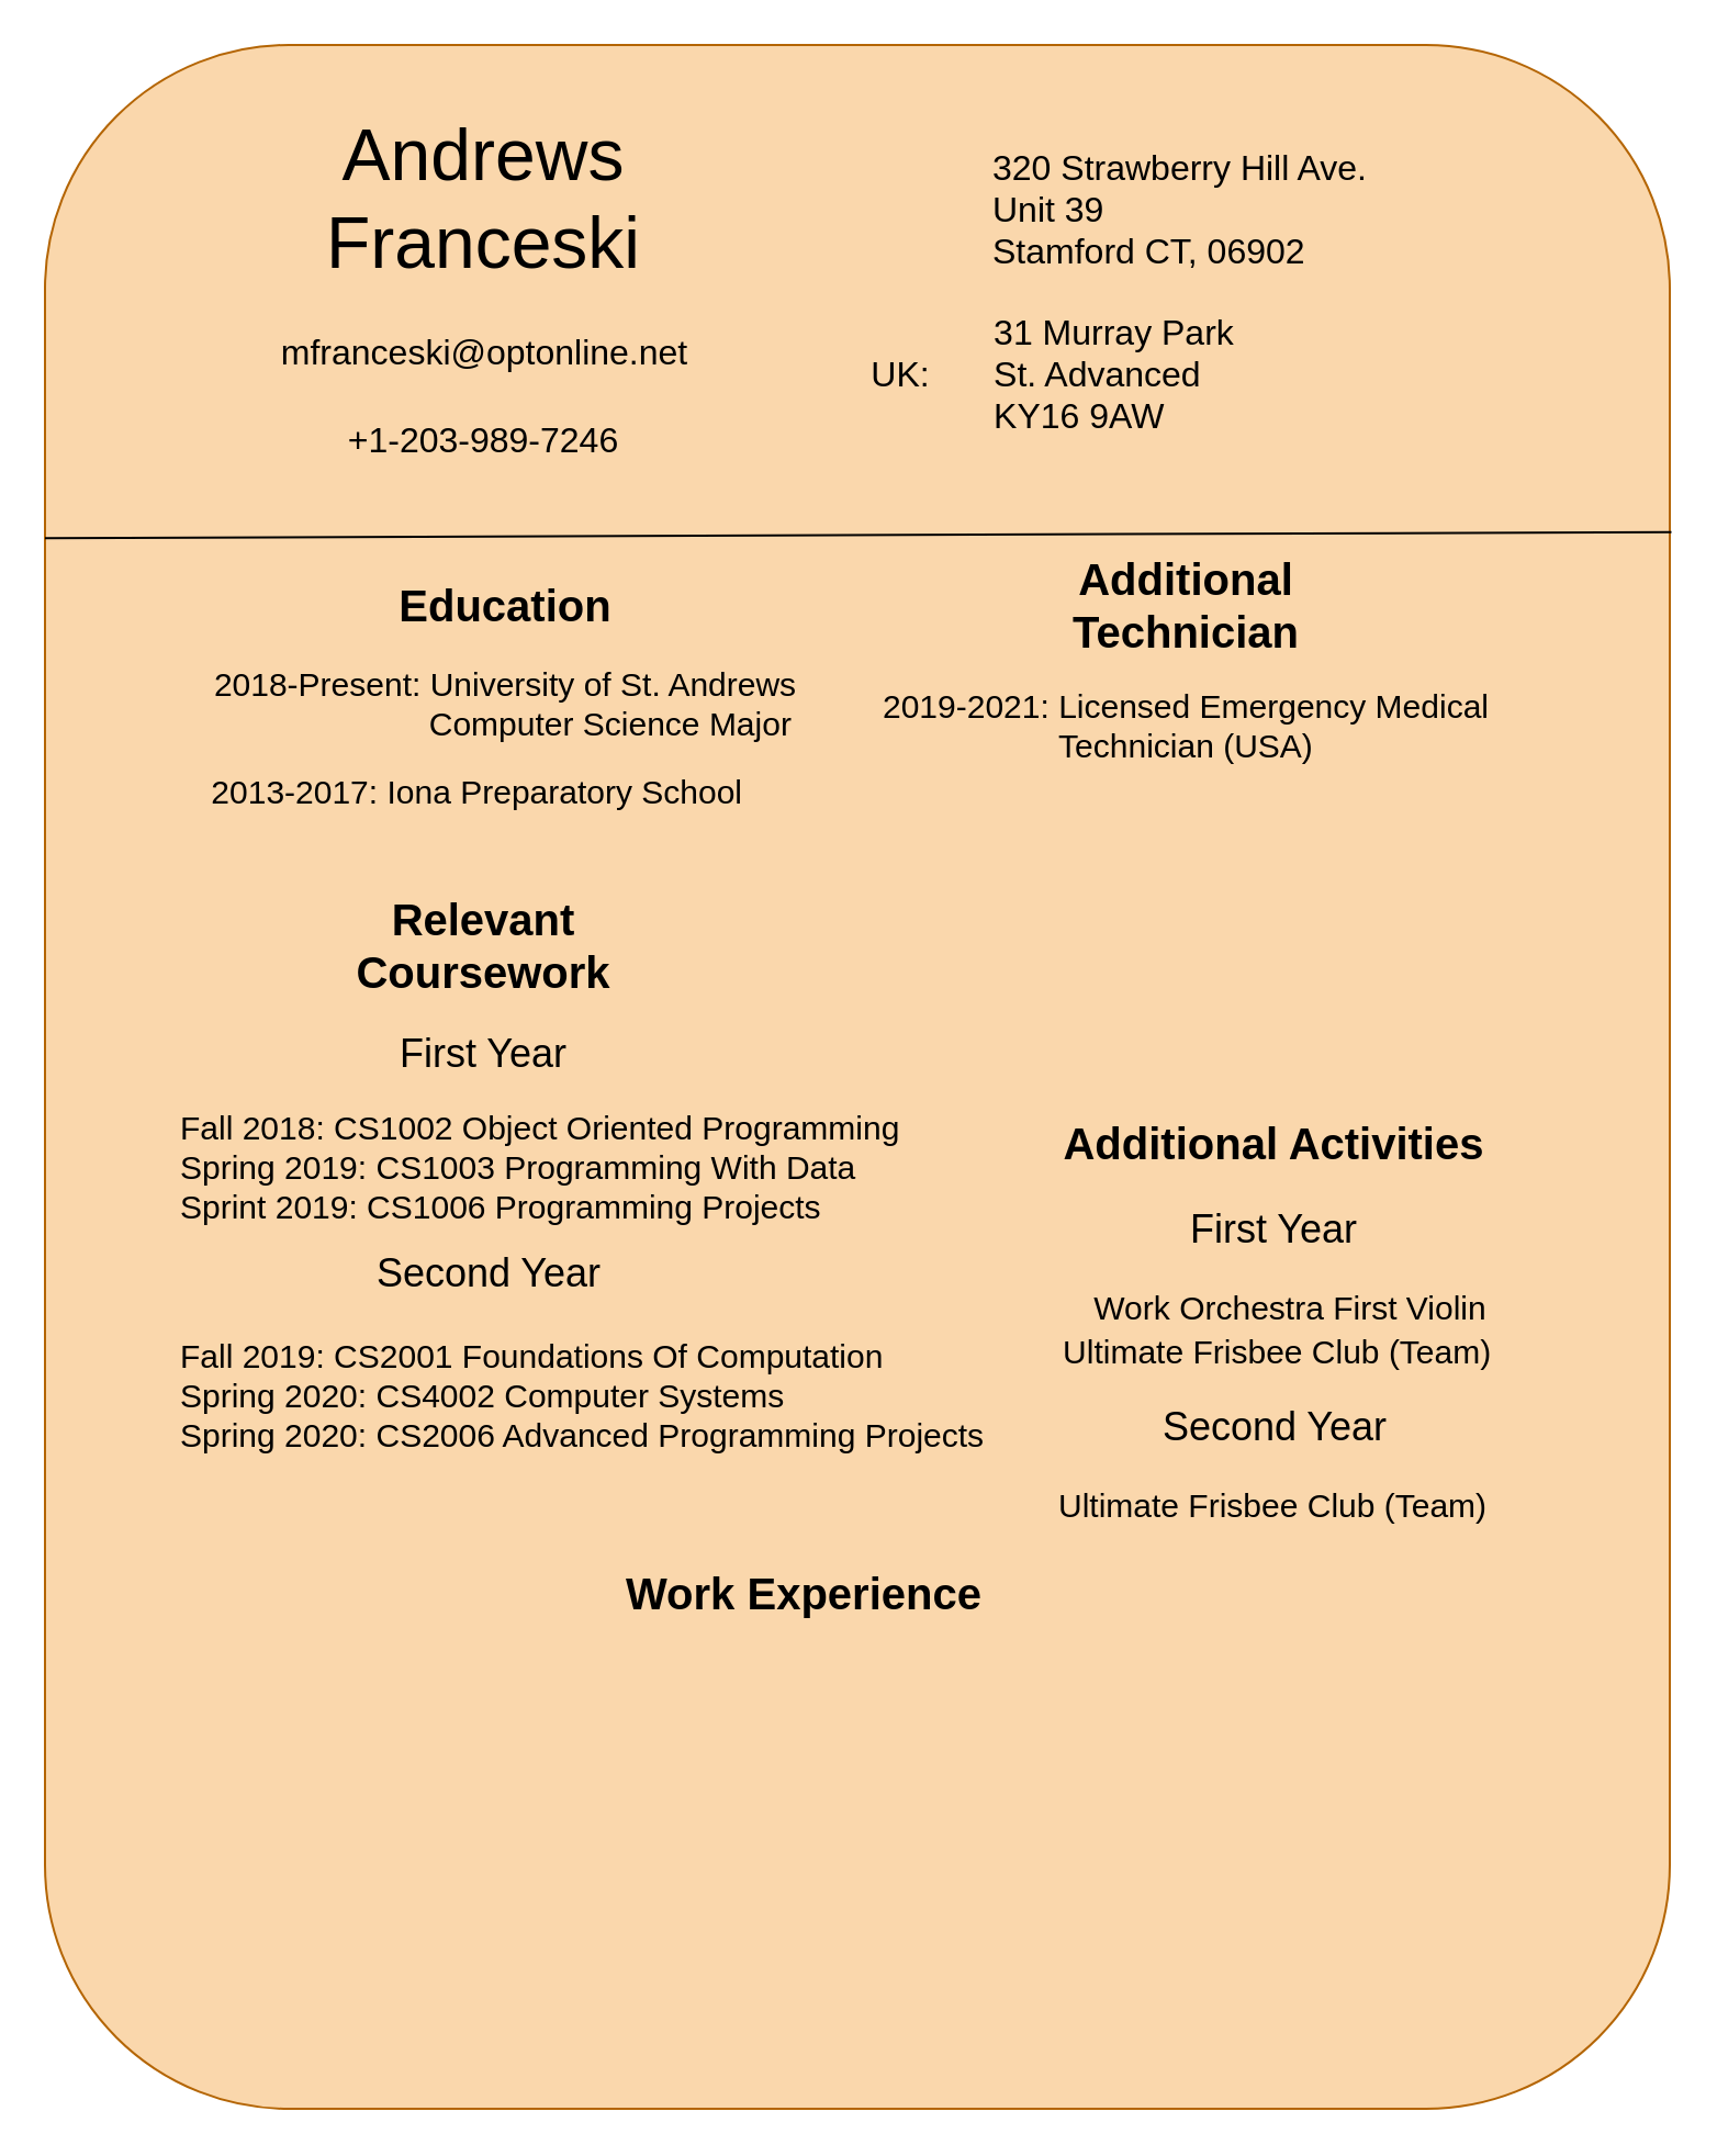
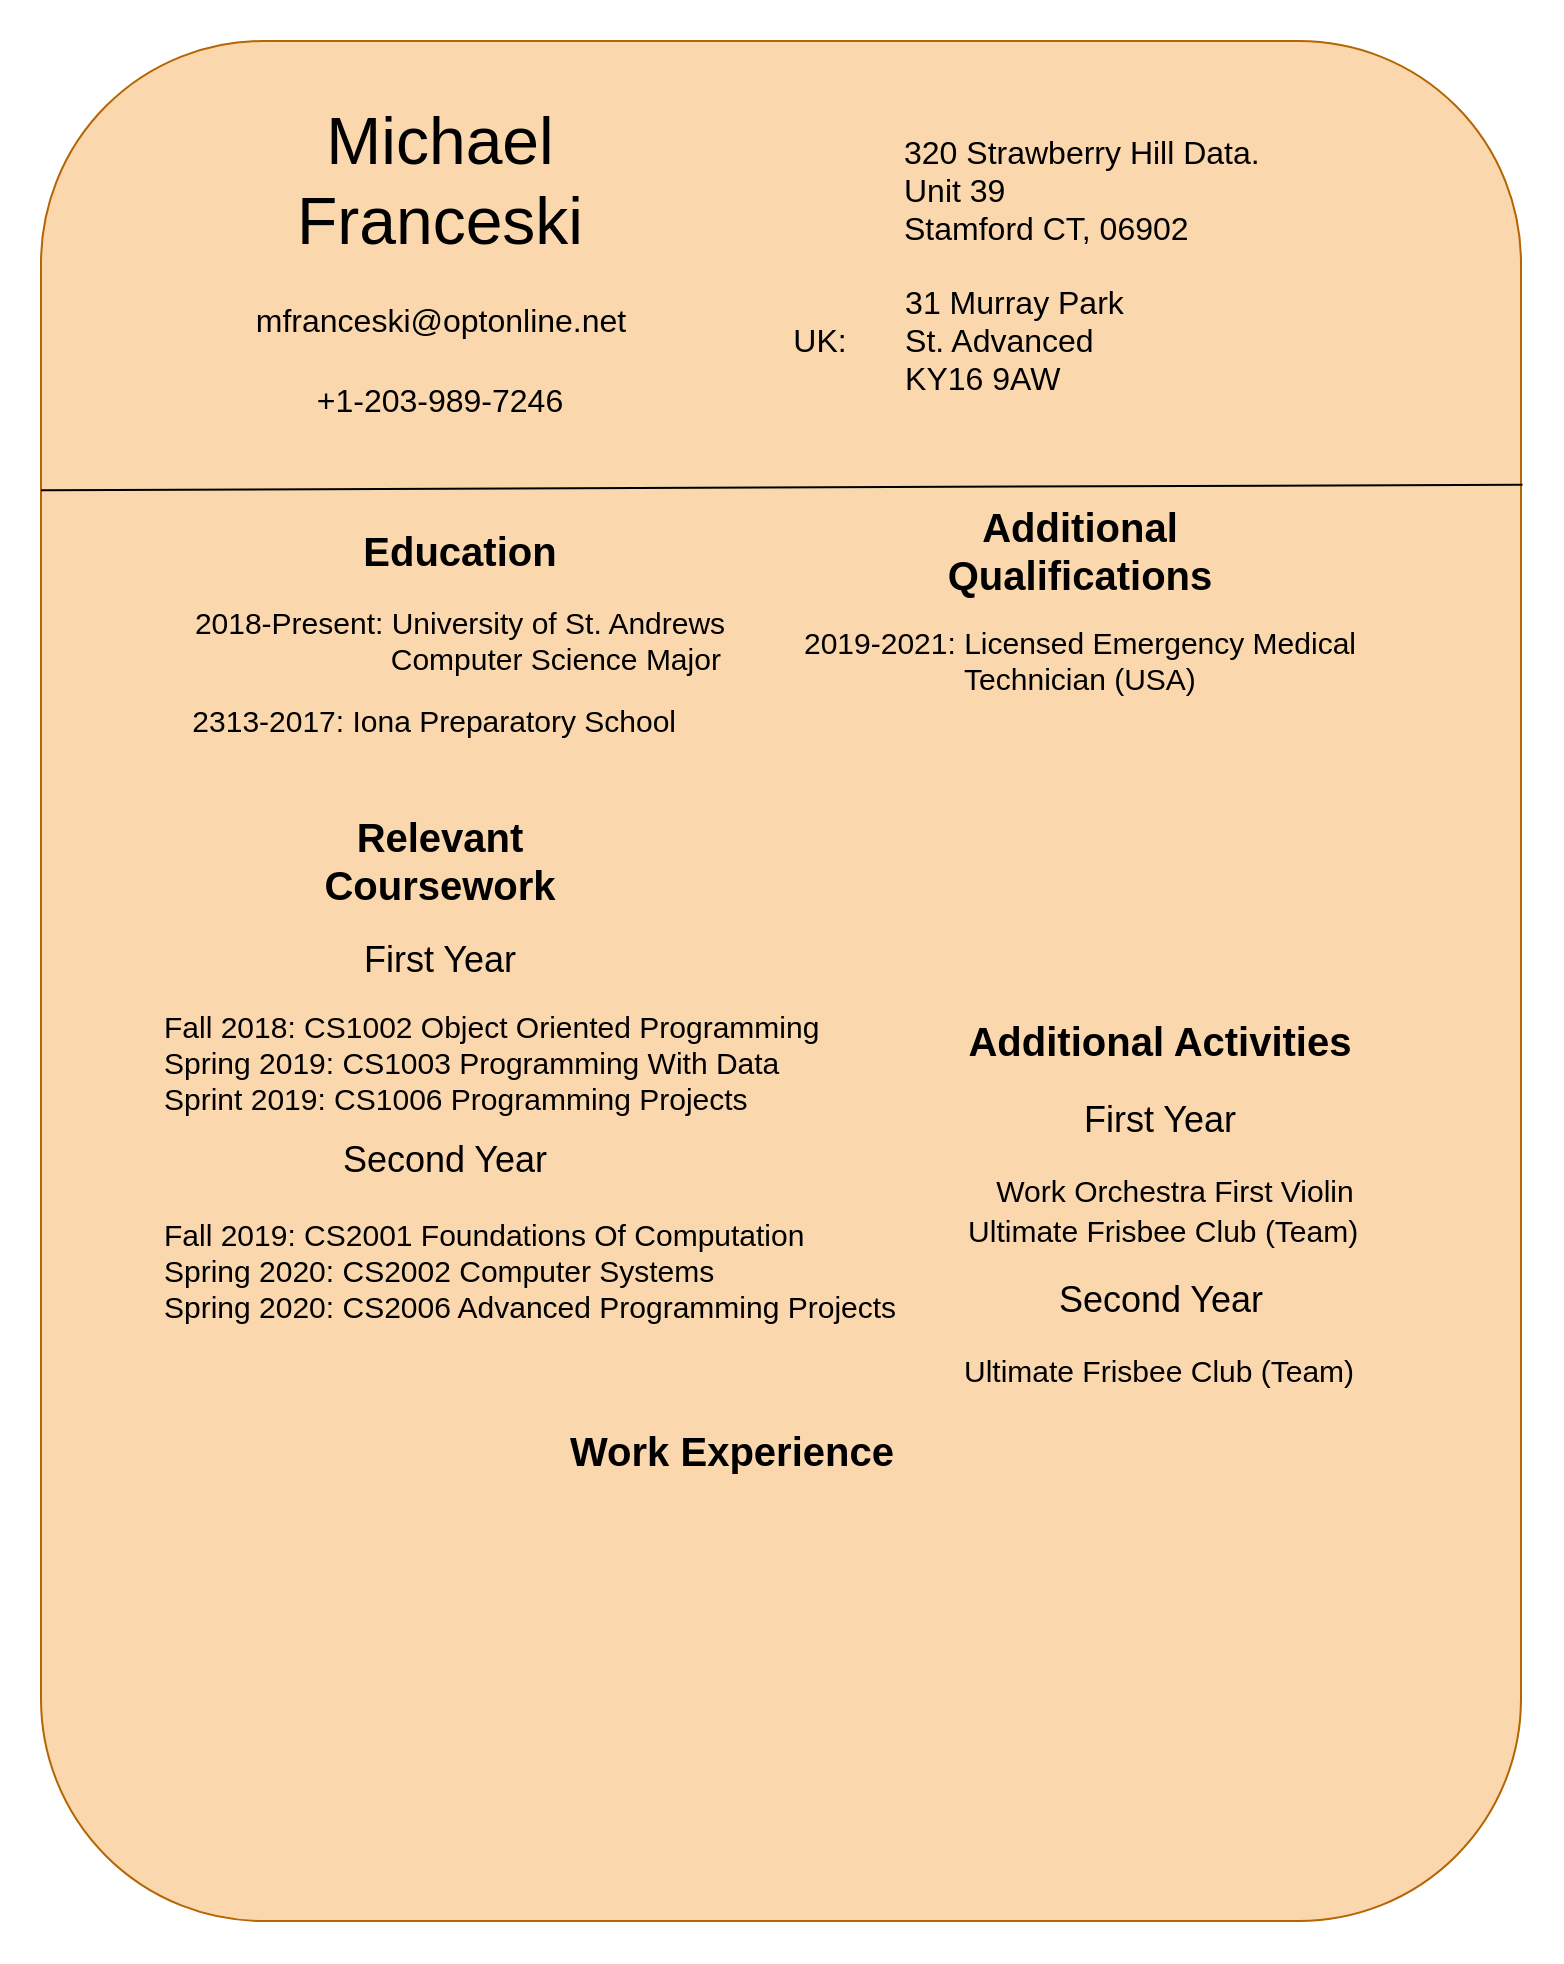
- <mxCell id="4" value="&lt;font style=&quot;font-size: 33px&quot;&gt;Andrews Franceski&lt;br&gt;&lt;/font&gt;" style="text;html=1;align=center;verticalAlign=middle;whiteSpace=wrap;rounded=0;" parent="1" vertex="1"><mxGeometry x="120" y="20" width="200" height="140" as="geometry" /></mxCell>
+ <mxCell id="4" value="&lt;font style=&quot;font-size: 33px&quot;&gt;Michael Franceski&lt;br&gt;&lt;/font&gt;" style="text;html=1;align=center;verticalAlign=middle;whiteSpace=wrap;rounded=0;" parent="1" vertex="1"><mxGeometry x="120" y="20" width="200" height="140" as="geometry" /></mxCell>
- <mxCell id="5" value="&lt;font style=&quot;font-size: 16px&quot;&gt;320 Strawberry Hill Ave.&amp;nbsp;&lt;br&gt;Unit 39&lt;br&gt;Stamford CT, 06902&lt;/font&gt;" style="text;html=1;strokeColor=none;fillColor=none;align=left;verticalAlign=middle;whiteSpace=wrap;rounded=0;" parent="1" vertex="1"><mxGeometry x="450" y="50" width="220" height="90" as="geometry" /></mxCell>
+ <mxCell id="5" value="&lt;font style=&quot;font-size: 16px&quot;&gt;320 Strawberry Hill Data.&amp;nbsp;&lt;br&gt;Unit 39&lt;br&gt;Stamford CT, 06902&lt;/font&gt;" style="text;html=1;strokeColor=none;fillColor=none;align=left;verticalAlign=middle;whiteSpace=wrap;rounded=0;" parent="1" vertex="1"><mxGeometry x="450" y="50" width="220" height="90" as="geometry" /></mxCell>
- <mxCell id="14" value="&lt;font style=&quot;font-size: 20px&quot;&gt;&lt;b&gt;Additional Technician&lt;/b&gt;&lt;/font&gt;" style="text;html=1;strokeColor=none;fillColor=none;align=center;verticalAlign=middle;whiteSpace=wrap;rounded=0;" parent="1" vertex="1"><mxGeometry x="445" y="250" width="190" height="50" as="geometry" /></mxCell>
+ <mxCell id="14" value="&lt;font style=&quot;font-size: 20px&quot;&gt;&lt;b&gt;Additional Qualifications&lt;/b&gt;&lt;/font&gt;" style="text;html=1;strokeColor=none;fillColor=none;align=center;verticalAlign=middle;whiteSpace=wrap;rounded=0;" parent="1" vertex="1"><mxGeometry x="445" y="250" width="190" height="50" as="geometry" /></mxCell>
- <mxCell id="13" value="&lt;font style=&quot;font-size: 15px&quot;&gt;&amp;nbsp;2013-2017: Iona Preparatory School&lt;/font&gt;" style="text;html=1;align=center;verticalAlign=middle;whiteSpace=wrap;rounded=0;" parent="1" vertex="1"><mxGeometry x="70" y="340" width="290" height="40" as="geometry" /></mxCell>
+ <mxCell id="13" value="&lt;font style=&quot;font-size: 15px&quot;&gt;&amp;nbsp;2313-2017: Iona Preparatory School&lt;/font&gt;" style="text;html=1;align=center;verticalAlign=middle;whiteSpace=wrap;rounded=0;" parent="1" vertex="1"><mxGeometry x="70" y="340" width="290" height="40" as="geometry" /></mxCell>
- <mxCell id="20" value="&lt;font style=&quot;font-size: 15px&quot;&gt;Fall 2019: CS2001 Foundations Of Computation&lt;br&gt;Spring 2020: CS4002 Computer Systems&lt;br&gt;Spring 2020: CS2006 Advanced Programming Projects&lt;/font&gt;" style="text;html=1;strokeColor=none;fillColor=none;align=left;verticalAlign=middle;whiteSpace=wrap;rounded=0;" parent="1" vertex="1"><mxGeometry x="80" y="590" width="400" height="90" as="geometry" /></mxCell>
+ <mxCell id="20" value="&lt;font style=&quot;font-size: 15px&quot;&gt;Fall 2019: CS2001 Foundations Of Computation&lt;br&gt;Spring 2020: CS2002 Computer Systems&lt;br&gt;Spring 2020: CS2006 Advanced Programming Projects&lt;/font&gt;" style="text;html=1;strokeColor=none;fillColor=none;align=left;verticalAlign=middle;whiteSpace=wrap;rounded=0;" parent="1" vertex="1"><mxGeometry x="80" y="590" width="400" height="90" as="geometry" /></mxCell>
